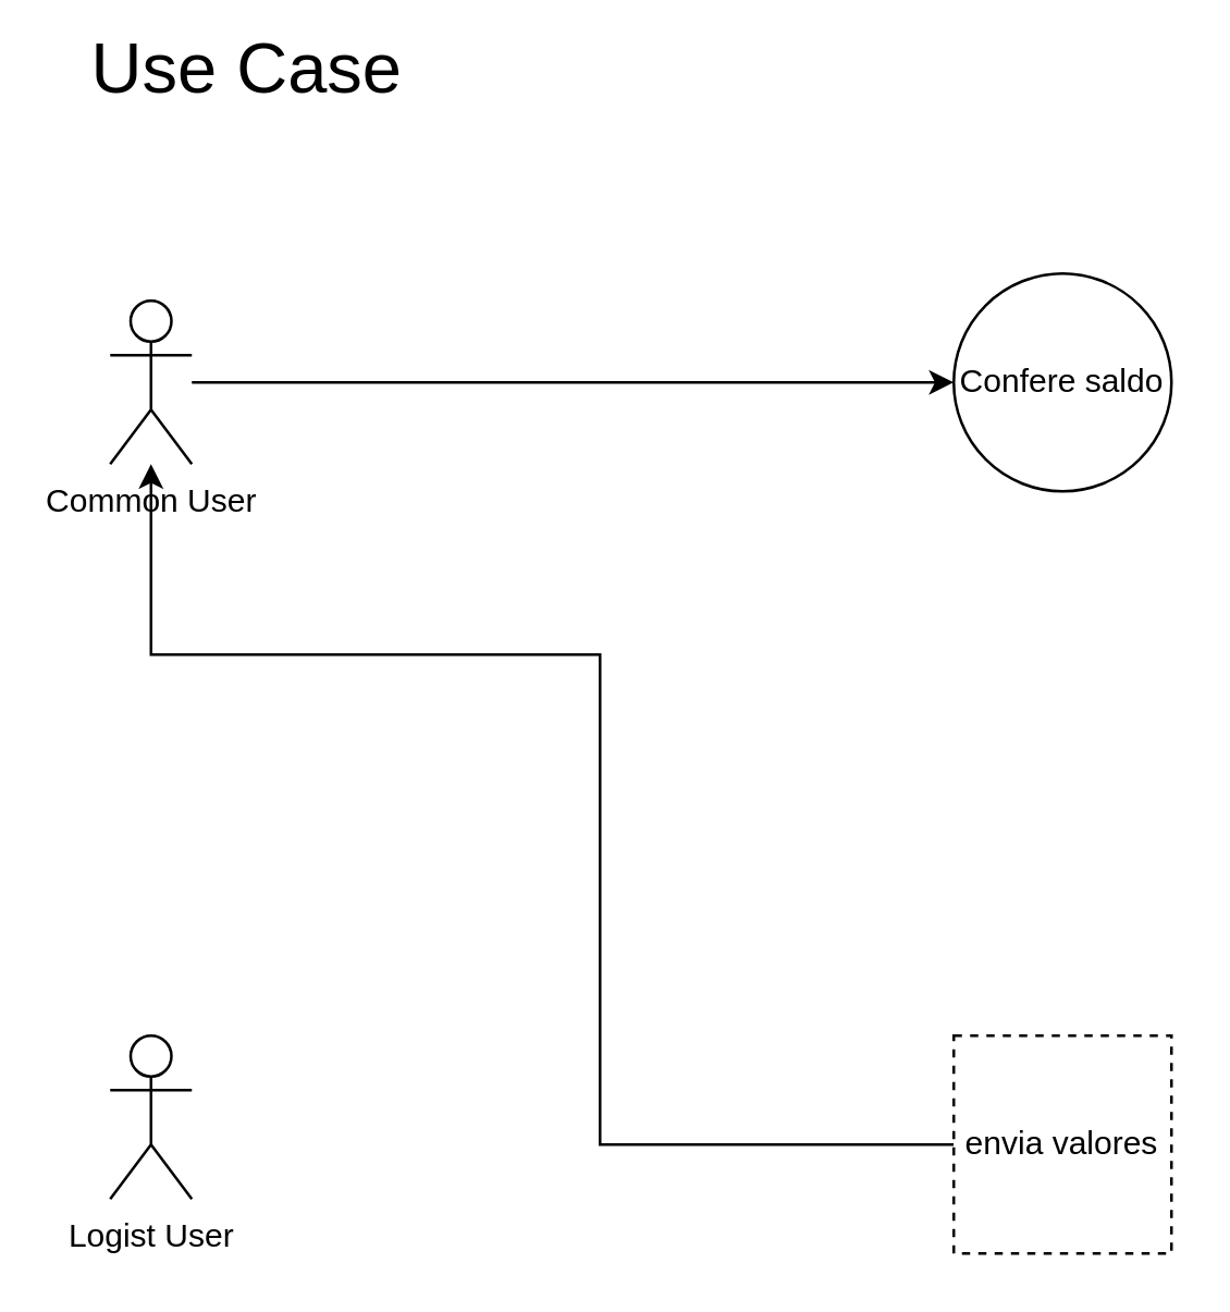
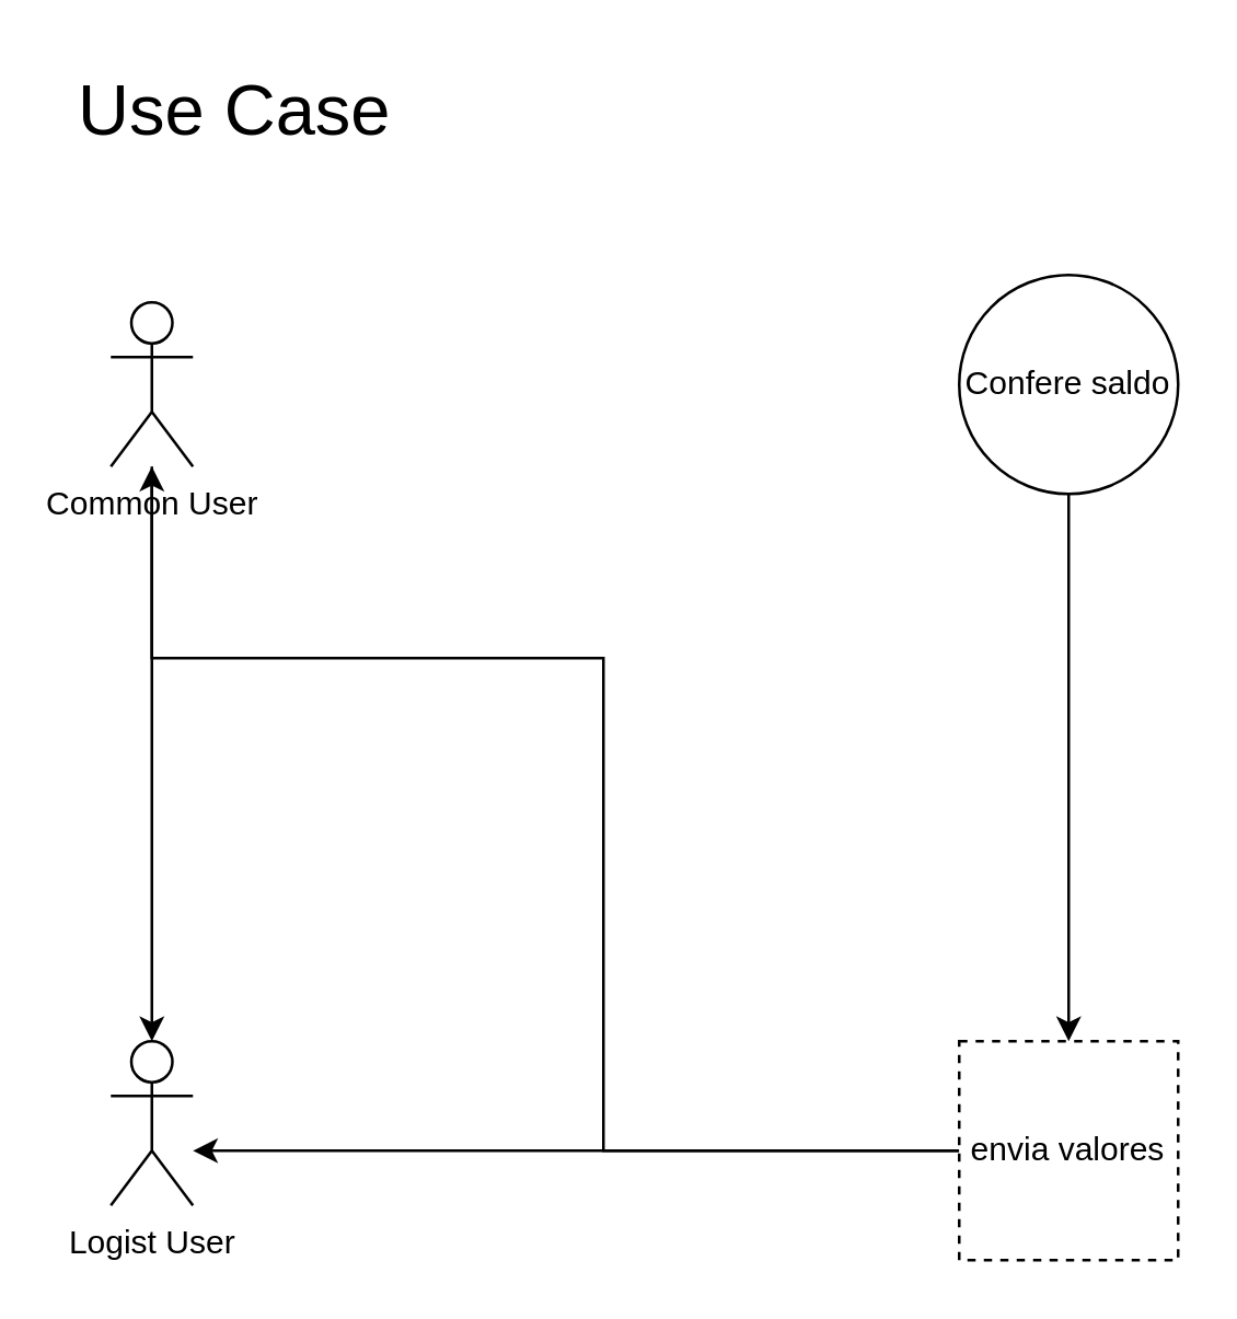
- <mxCell id="10" value="Use Case" style="text;html=1;align=center;verticalAlign=middle;resizable=0;points=[];autosize=1;strokeColor=none;fillColor=none;fontSize=26;" vertex="1" parent="1"><mxGeometry x="25" y="5" width="130" height="40" as="geometry" /></mxCell>
+ <mxCell id="10" value="Use Case" style="text;html=1;align=center;verticalAlign=middle;resizable=0;points=[];autosize=1;strokeColor=none;fillColor=none;fontSize=26;" vertex="1" parent="1"><mxGeometry x="20" y="20" width="130" height="40" as="geometry" /></mxCell>
- <mxCell id="2" style="edgeStyle=orthogonalEdgeStyle;rounded=0;orthogonalLoop=1;jettySize=auto;html=1;" edge="1" parent="1" source="3" target="6"><mxGeometry relative="1" as="geometry" /></mxCell>
+ <mxCell id="2" style="edgeStyle=orthogonalEdgeStyle;rounded=0;orthogonalLoop=1;jettySize=auto;html=1;" edge="1" parent="1" source="3" target="4"><mxGeometry relative="1" as="geometry" /></mxCell>
+ <mxCell id="5" style="edgeStyle=orthogonalEdgeStyle;rounded=0;orthogonalLoop=1;jettySize=auto;html=1;" edge="1" parent="1" source="6" target="9"><mxGeometry relative="1" as="geometry" /></mxCell>
+ <mxCell id="8" style="edgeStyle=orthogonalEdgeStyle;rounded=0;orthogonalLoop=1;jettySize=auto;html=1;" edge="1" parent="1" source="9" target="4"><mxGeometry relative="1" as="geometry"><Array as="points"><mxPoint x="140" y="420" /><mxPoint x="140" y="420" /></Array></mxGeometry></mxCell>
